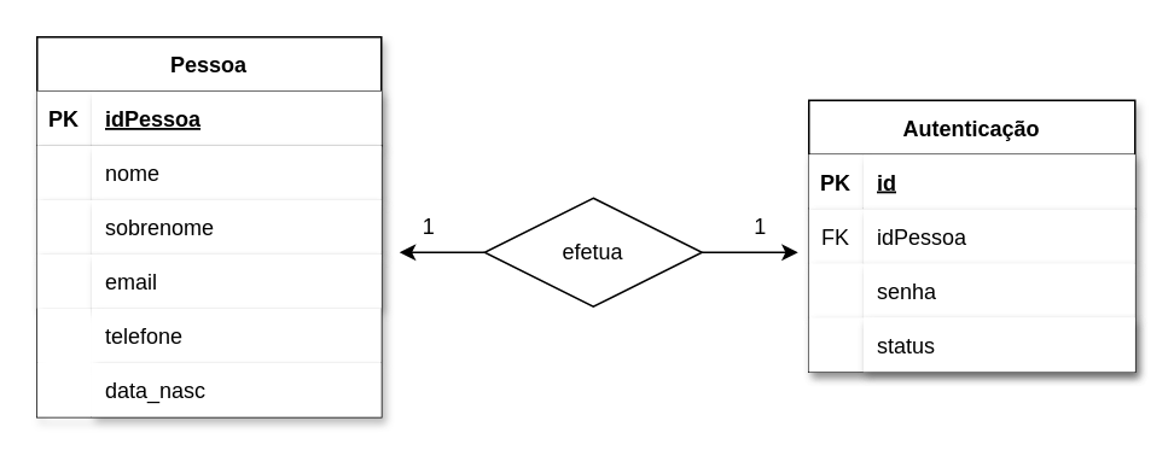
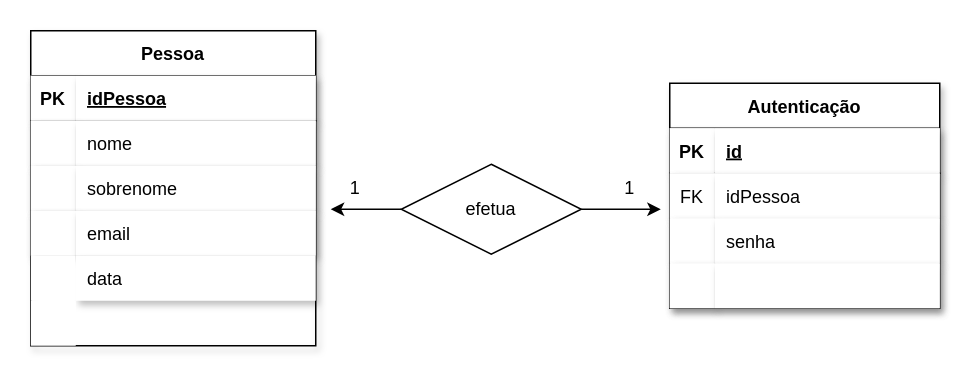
- <mxCell id="15" value="telefone" style="shape=partialRectangle;connectable=0;top=0;left=0;bottom=0;right=0;align=left;spacingLeft=6;overflow=hidden;gradientColor=none;fillColor=default;swimlaneLine=1;sketch=0;shadow=1;" parent="1" vertex="1"><mxGeometry x="50" y="170" width="160" height="30" as="geometry"><mxRectangle width="260" height="30" as="alternateBounds" /></mxGeometry></mxCell>
+ <mxCell id="15" value="data" style="shape=partialRectangle;connectable=0;top=0;left=0;bottom=0;right=0;align=left;spacingLeft=6;overflow=hidden;gradientColor=none;fillColor=default;swimlaneLine=1;sketch=0;shadow=1;" parent="1" vertex="1"><mxGeometry x="50" y="170" width="160" height="30" as="geometry"><mxRectangle width="260" height="30" as="alternateBounds" /></mxGeometry></mxCell>
- <mxCell id="30" value="status" style="shape=partialRectangle;connectable=0;fillColor=default;top=0;left=0;bottom=0;right=0;align=left;spacingLeft=6;overflow=hidden;swimlaneLine=1;sketch=0;shadow=1;" parent="1" vertex="1"><mxGeometry x="476" y="175" width="150" height="30" as="geometry"><mxRectangle width="150" height="30" as="alternateBounds" /></mxGeometry></mxCell>
- <mxCell id="16" value="data_nasc" style="shape=partialRectangle;connectable=0;top=0;left=0;bottom=0;right=0;align=left;spacingLeft=6;overflow=hidden;gradientColor=none;fillColor=default;swimlaneLine=1;sketch=0;shadow=1;" parent="1" vertex="1"><mxGeometry x="50" y="200" width="160" height="30" as="geometry"><mxRectangle width="260" height="30" as="alternateBounds" /></mxGeometry></mxCell>
